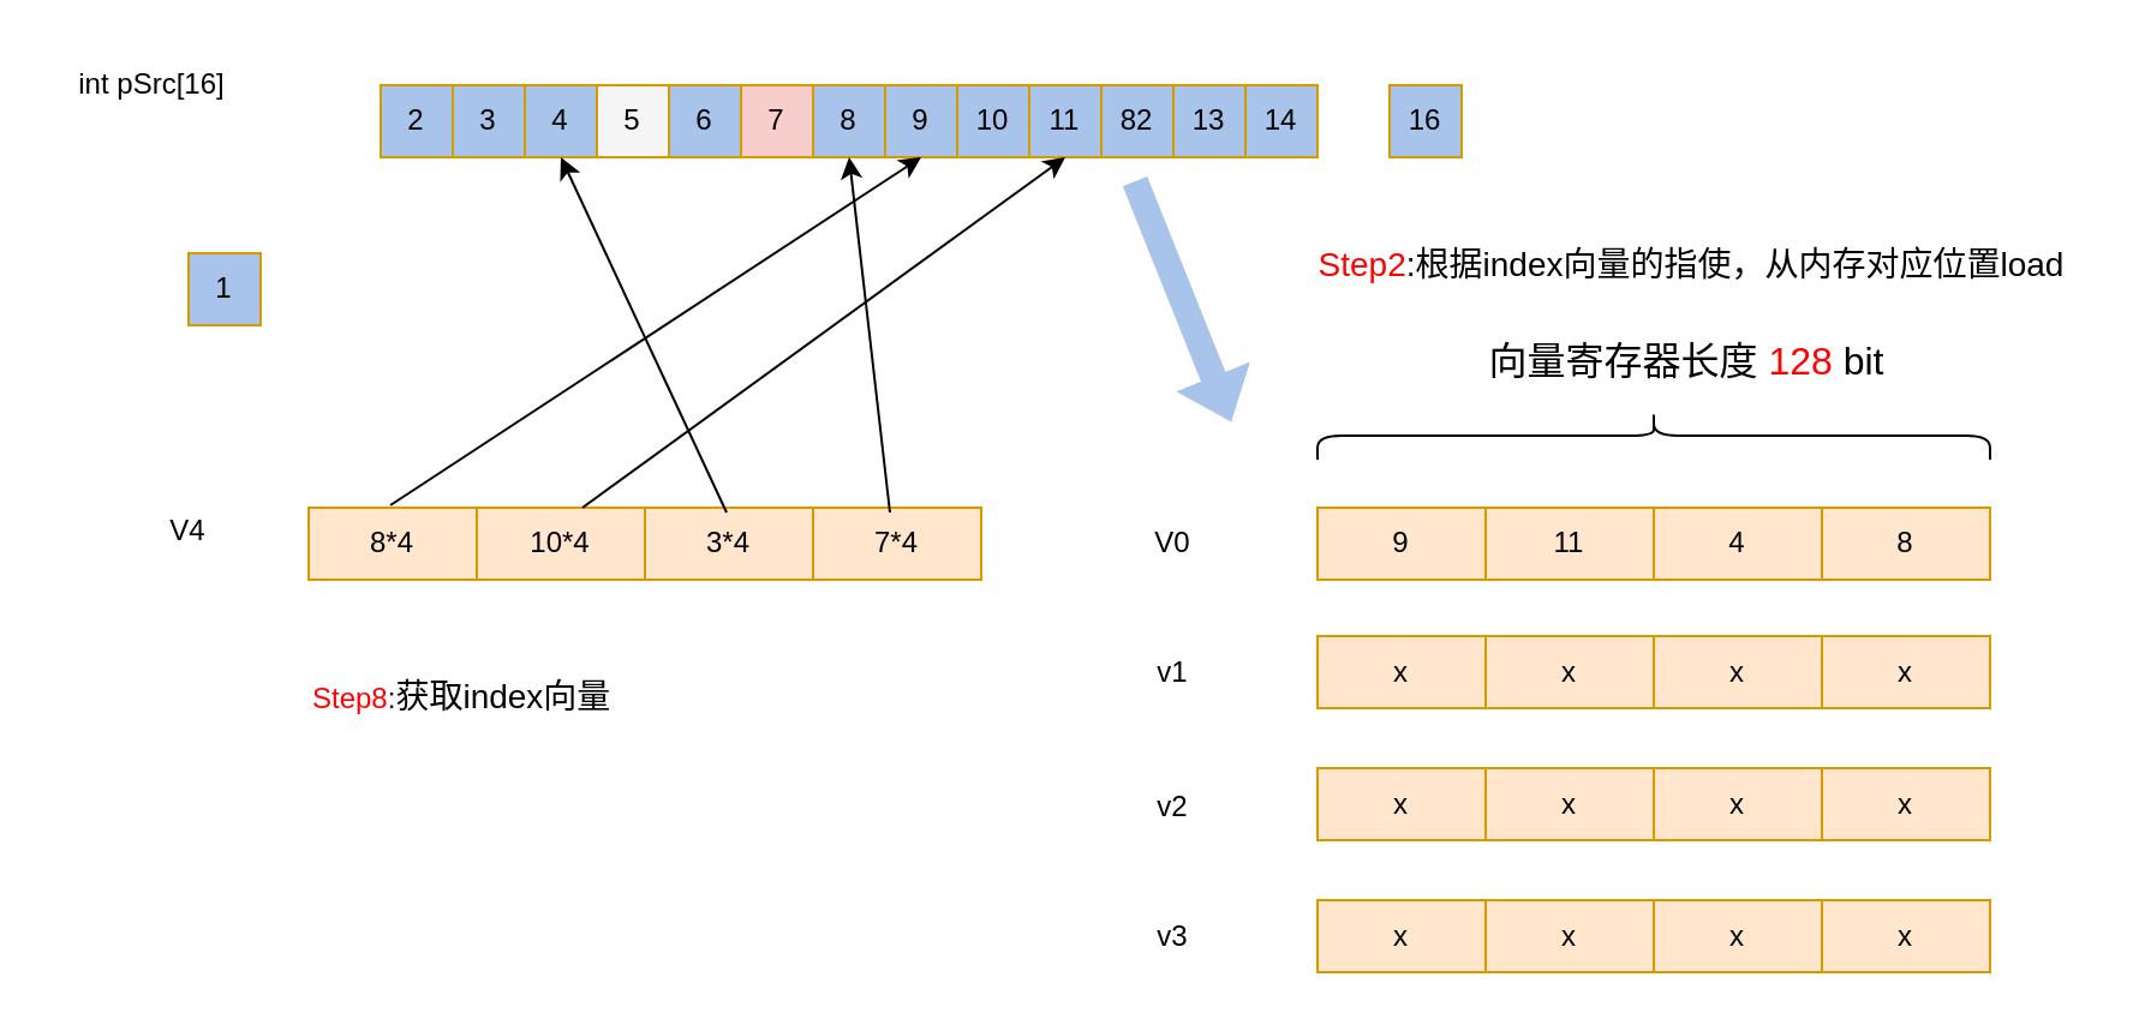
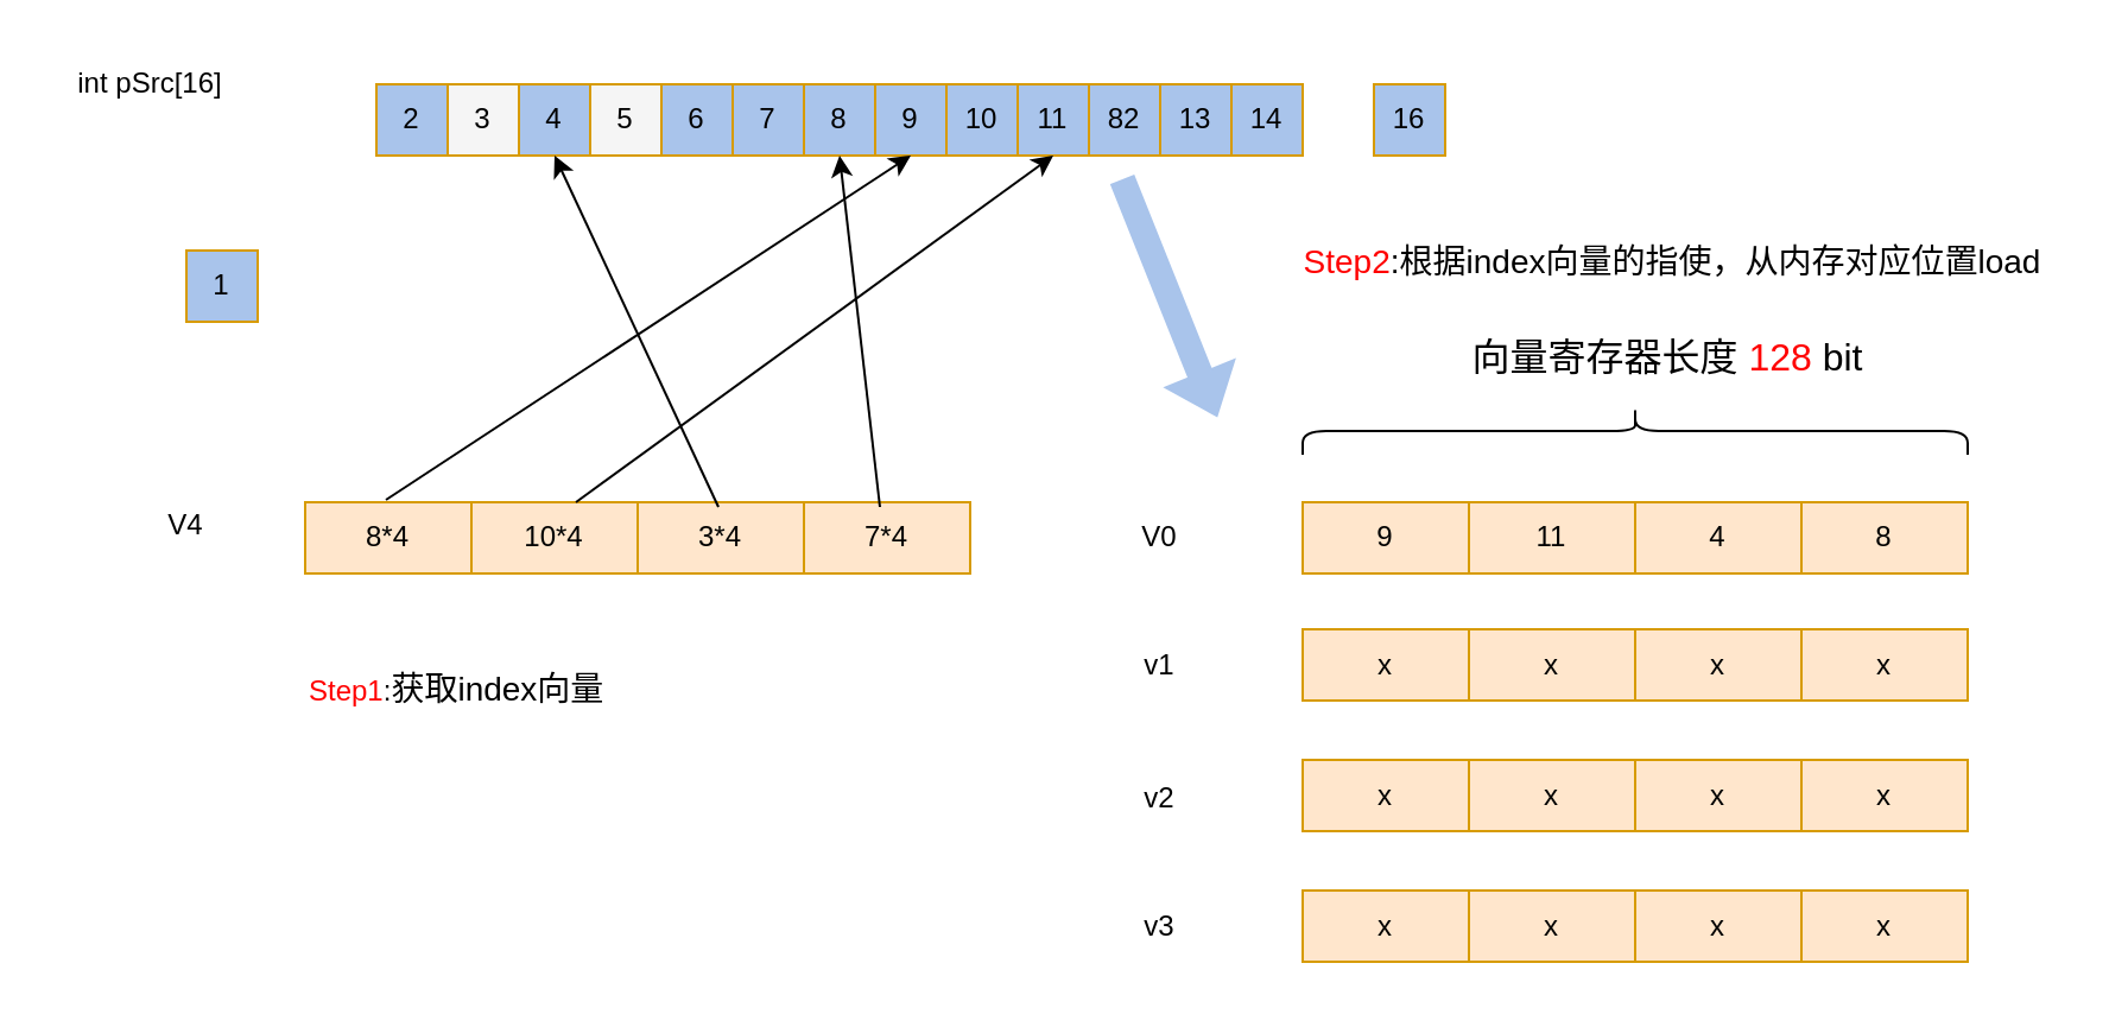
- <mxCell id="31" value="3" style="rounded=0;whiteSpace=wrap;html=1;fillColor=#A9C4EB;strokeColor=#d79b00;" vertex="1" parent="1"><mxGeometry x="188" y="35" width="30" height="30" as="geometry" /></mxCell>
+ <mxCell id="31" value="3" style="rounded=0;whiteSpace=wrap;html=1;fillColor=#f5f5f5;strokeColor=#d79b00;" vertex="1" parent="1"><mxGeometry x="188" y="35" width="30" height="30" as="geometry" /></mxCell>
- <mxCell id="35" value="7" style="rounded=0;whiteSpace=wrap;html=1;fillColor=#f8cecc;strokeColor=#d79b00;" vertex="1" parent="1"><mxGeometry x="308" y="35" width="30" height="30" as="geometry" /></mxCell>
+ <mxCell id="35" value="7" style="rounded=0;whiteSpace=wrap;html=1;fillColor=#A9C4EB;strokeColor=#d79b00;" vertex="1" parent="1"><mxGeometry x="308" y="35" width="30" height="30" as="geometry" /></mxCell>
- <mxCell id="49" value="&lt;font color=&quot;#ff0000&quot;&gt;Step8&lt;/font&gt;:&lt;font style=&quot;font-size: 14px;&quot;&gt;获取index向量&lt;/font&gt;" style="text;strokeColor=none;align=left;fillColor=none;html=1;verticalAlign=middle;whiteSpace=wrap;rounded=0;" vertex="1" parent="1"><mxGeometry x="128" y="275" width="174" height="30" as="geometry" /></mxCell>
+ <mxCell id="49" value="&lt;font color=&quot;#ff0000&quot;&gt;Step1&lt;/font&gt;:&lt;font style=&quot;font-size: 14px;&quot;&gt;获取index向量&lt;/font&gt;" style="text;strokeColor=none;align=left;fillColor=none;html=1;verticalAlign=middle;whiteSpace=wrap;rounded=0;" vertex="1" parent="1"><mxGeometry x="128" y="275" width="174" height="30" as="geometry" /></mxCell>
